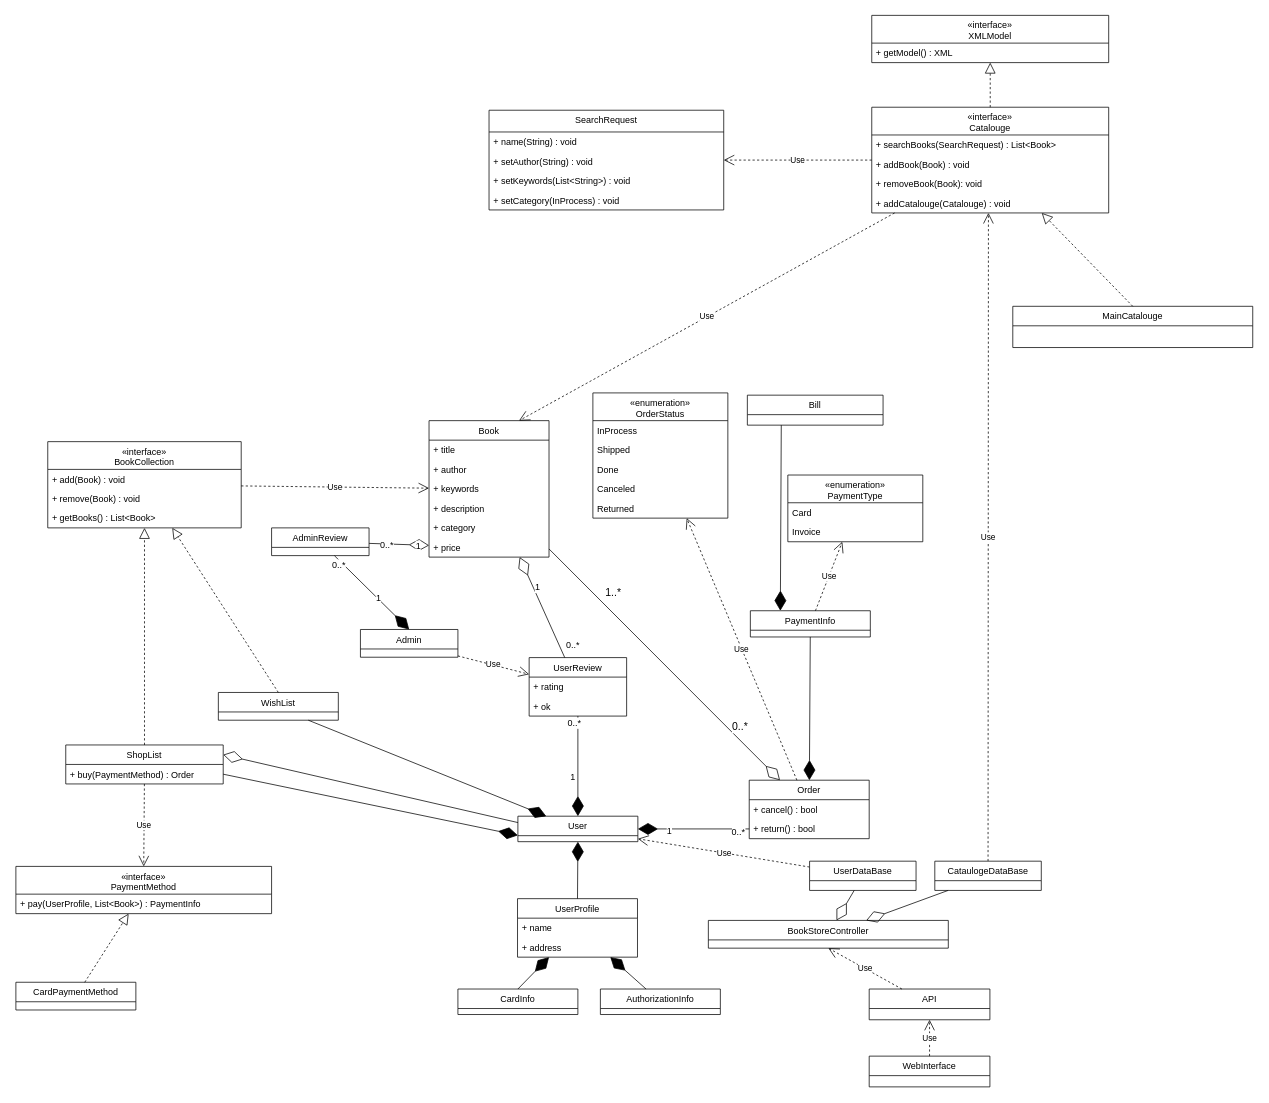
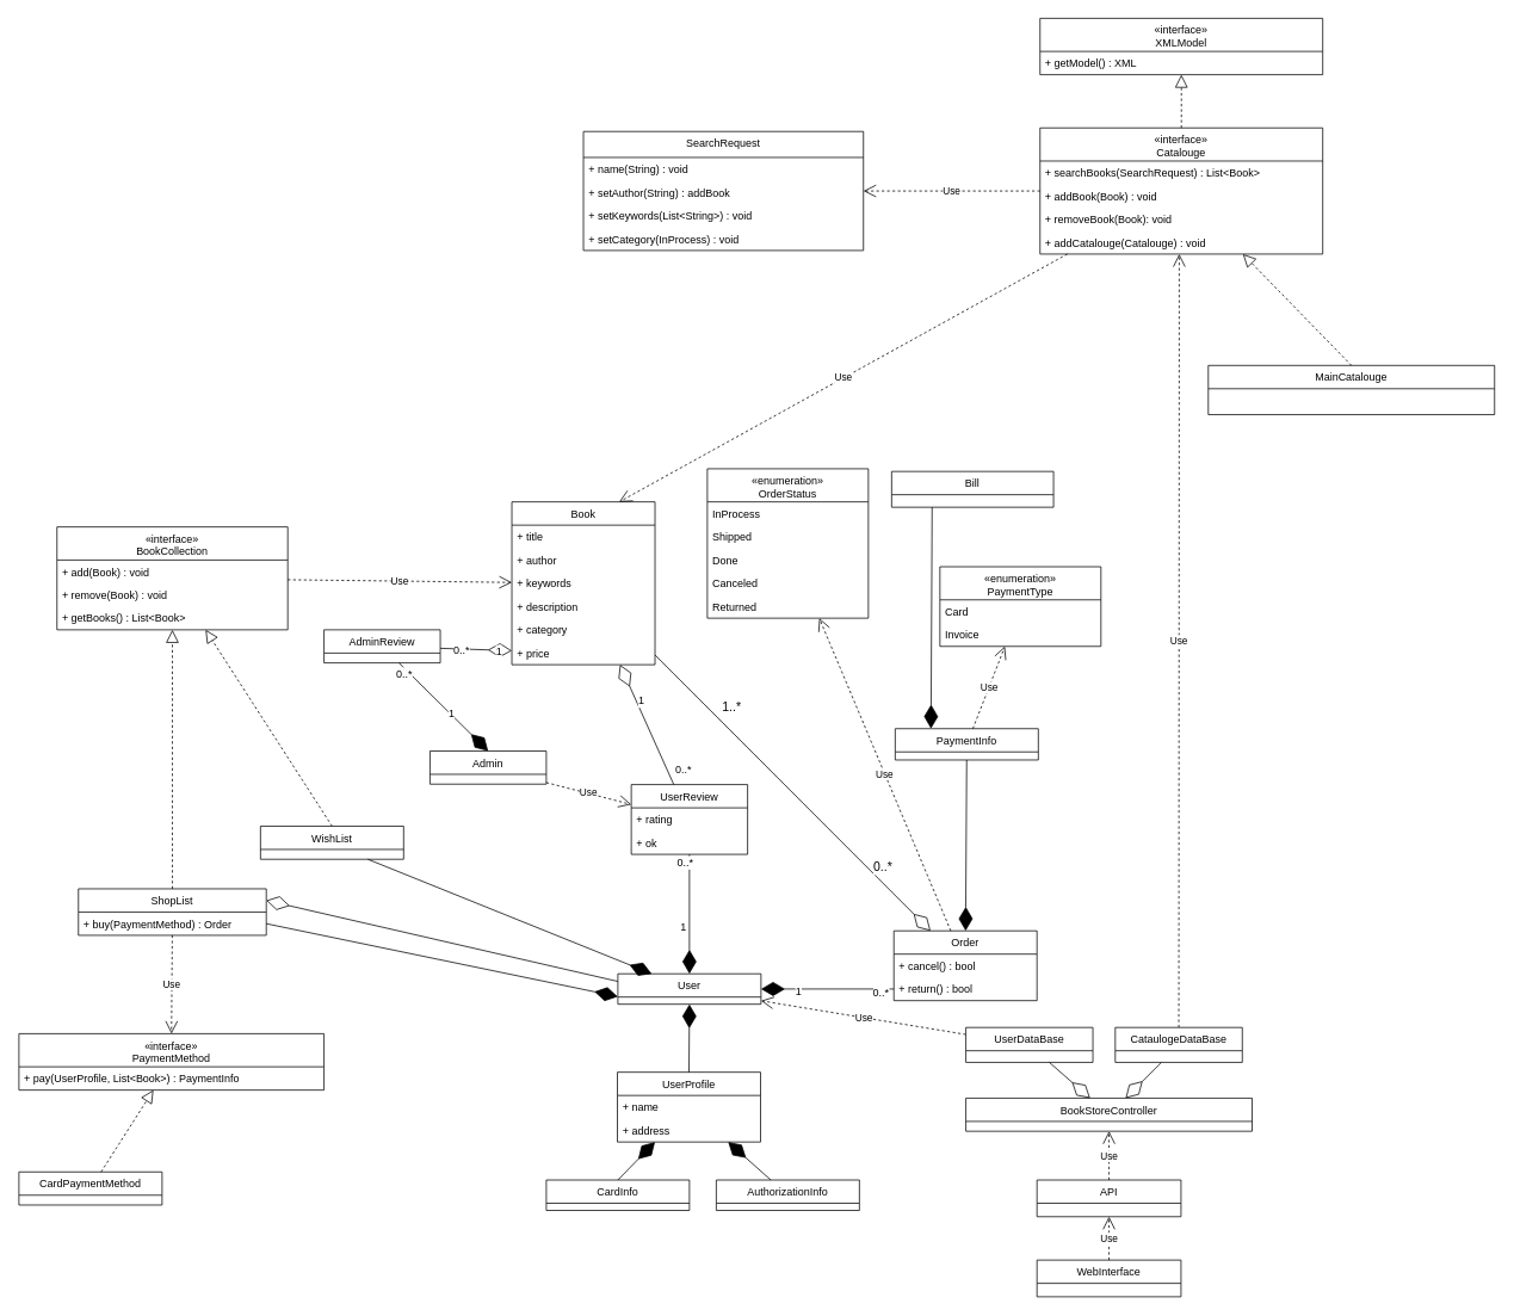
- <mxCell id="62" value="+ setAuthor(String) : void" style="text;strokeColor=none;fillColor=none;align=left;verticalAlign=top;spacingLeft=4;spacingRight=4;overflow=hidden;rotatable=0;points=[[0,0.5],[1,0.5]];portConstraint=eastwest;" parent="60" vertex="1"><mxGeometry y="55" width="313" height="26" as="geometry" /></mxCell>
+ <mxCell id="62" value="+ setAuthor(String) : addBook" style="text;strokeColor=none;fillColor=none;align=left;verticalAlign=top;spacingLeft=4;spacingRight=4;overflow=hidden;rotatable=0;points=[[0,0.5],[1,0.5]];portConstraint=eastwest;" parent="60" vertex="1"><mxGeometry y="55" width="313" height="26" as="geometry" /></mxCell>
- <mxCell id="84" value="BookStoreController" style="swimlane;fontStyle=0;align=center;verticalAlign=top;childLayout=stackLayout;horizontal=1;startSize=26;horizontalStack=0;resizeParent=1;resizeParentMax=0;resizeLast=0;collapsible=1;marginBottom=0;" parent="1" vertex="1"><mxGeometry x="944" y="1227" width="320" height="37" as="geometry" /></mxCell>
+ <mxCell id="84" value="BookStoreController" style="swimlane;fontStyle=0;align=center;verticalAlign=top;childLayout=stackLayout;horizontal=1;startSize=26;horizontalStack=0;resizeParent=1;resizeParentMax=0;resizeLast=0;collapsible=1;marginBottom=0;" parent="1" vertex="1"><mxGeometry x="1079" y="1227" width="320" height="37" as="geometry" /></mxCell>
